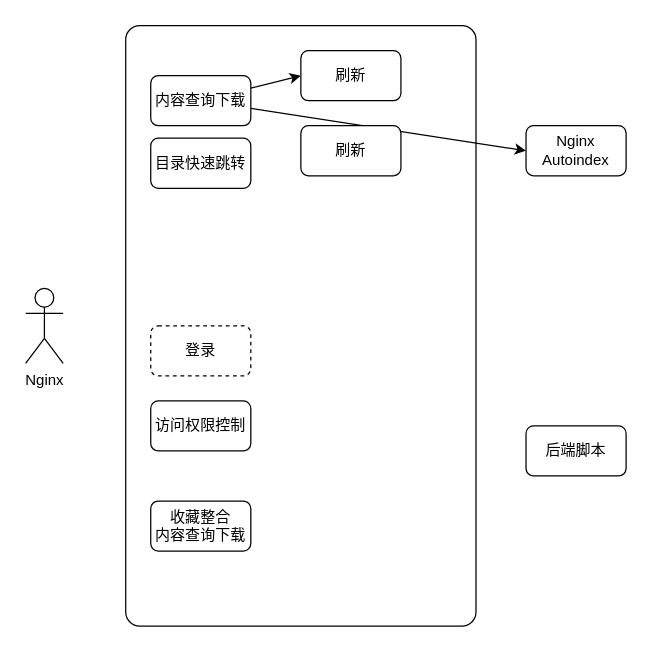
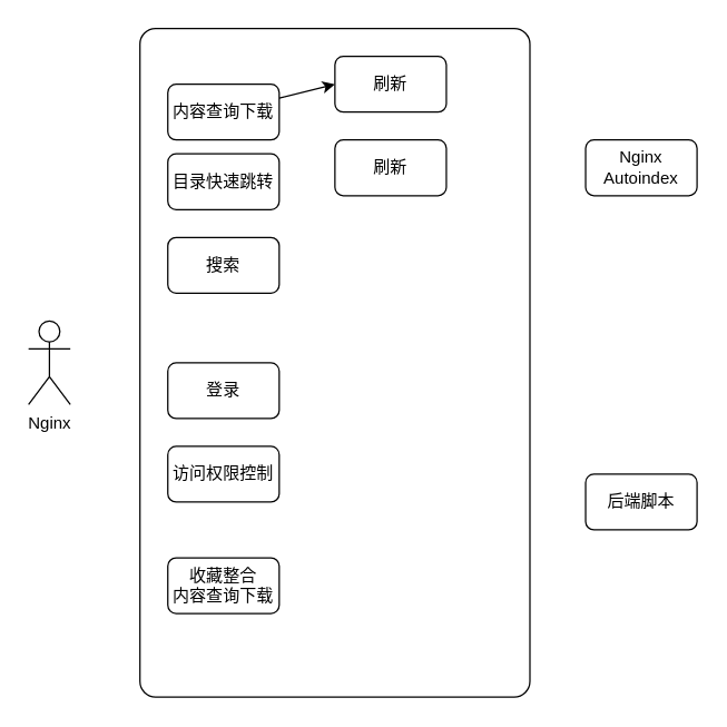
- <mxCell id="4" style="edgeStyle=none;html=1;entryX=0;entryY=0.5;entryDx=0;entryDy=0;" edge="1" parent="1" source="6" target="8"><mxGeometry relative="1" as="geometry" /></mxCell>
+ <mxCell id="7" value="搜索" style="rounded=1;whiteSpace=wrap;html=1;" vertex="1" parent="1"><mxGeometry x="120" y="170" width="80" height="40" as="geometry" /></mxCell>
- <mxCell id="12" value="登录" style="rounded=1;whiteSpace=wrap;html=1;dashed=1;" vertex="1" parent="1"><mxGeometry x="120" y="260" width="80" height="40" as="geometry" /></mxCell>
+ <mxCell id="12" value="登录" style="rounded=1;whiteSpace=wrap;html=1;" vertex="1" parent="1"><mxGeometry x="120" y="260" width="80" height="40" as="geometry" /></mxCell>
